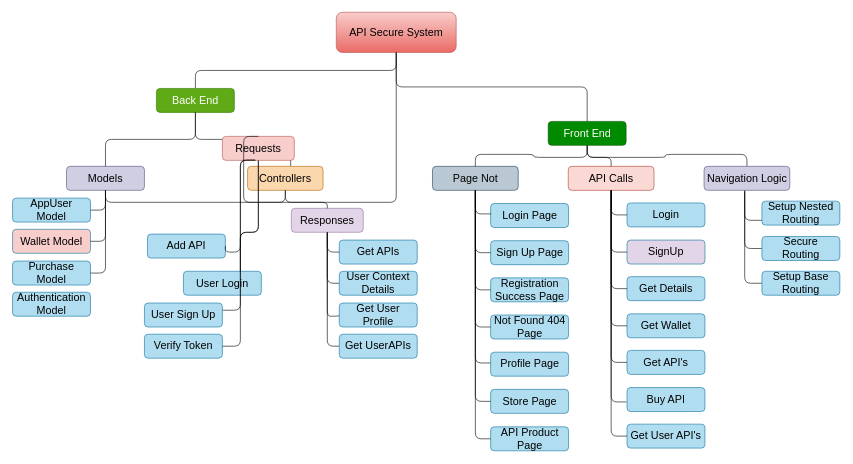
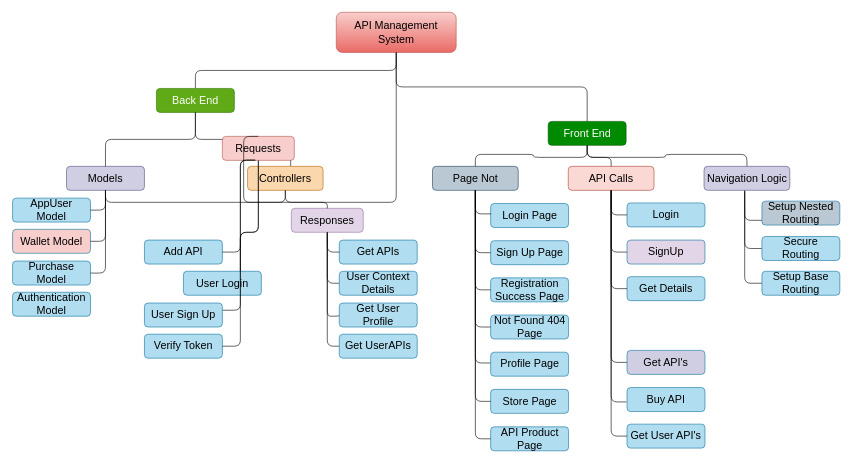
- <mxCell id="3" value="API Secure System" style="whiteSpace=wrap;html=1;rounded=1;fillColor=#f8cecc;strokeColor=#b85450;gradientColor=#ea6b66;fontStyle=0;spacing=4;verticalAlign=middle;fontSize=18;horizontal=1;labelBackgroundColor=none;labelBorderColor=none;" vertex="1" parent="2"><mxGeometry x="540" y="-27" width="200" height="67" as="geometry" /></mxCell>
+ <mxCell id="3" value="API Management System" style="whiteSpace=wrap;html=1;rounded=1;fillColor=#f8cecc;strokeColor=#b85450;gradientColor=#ea6b66;fontStyle=0;spacing=4;verticalAlign=middle;fontSize=18;horizontal=1;labelBackgroundColor=none;labelBorderColor=none;" vertex="1" parent="2"><mxGeometry x="540" y="-27" width="200" height="67" as="geometry" /></mxCell>
- <mxCell id="49" value="Setup Nested Routing" style="whiteSpace=wrap;html=1;fillColor=#b1ddf0;strokeColor=#10739e;rounded=1;fontStyle=0;spacing=4;verticalAlign=middle;fontSize=18;horizontal=1;labelBackgroundColor=none;labelBorderColor=none;" vertex="1" parent="40"><mxGeometry x="549.5" y="188" width="130" height="40" as="geometry" /></mxCell>
+ <mxCell id="49" value="Setup Nested Routing" style="whiteSpace=wrap;html=1;fillColor=#bac8d3;strokeColor=#10739e;rounded=1;fontStyle=0;spacing=4;verticalAlign=middle;fontSize=18;horizontal=1;labelBackgroundColor=none;labelBorderColor=none;" vertex="1" parent="40"><mxGeometry x="549.5" y="188" width="130" height="40" as="geometry" /></mxCell>
- <mxCell id="20" value="&lt;div style=&quot;font-size: 18px;&quot;&gt;Add API&lt;/div&gt;" style="whiteSpace=wrap;html=1;fillColor=#b1ddf0;strokeColor=#10739e;rounded=1;fontStyle=0;spacing=4;verticalAlign=middle;fontSize=18;horizontal=1;labelBackgroundColor=none;labelBorderColor=none;" vertex="1" parent="6"><mxGeometry x="225" y="243" width="130" height="40" as="geometry" /></mxCell>
+ <mxCell id="20" value="&lt;div style=&quot;font-size: 18px;&quot;&gt;Add API&lt;/div&gt;" style="whiteSpace=wrap;html=1;fillColor=#b1ddf0;strokeColor=#10739e;rounded=1;fontStyle=0;spacing=4;verticalAlign=middle;fontSize=18;horizontal=1;labelBackgroundColor=none;labelBorderColor=none;" vertex="1" parent="6"><mxGeometry x="220" y="253" width="130" height="40" as="geometry" /></mxCell>
- <mxCell id="57" style="edgeStyle=orthogonalEdgeStyle;orthogonalLoop=1;jettySize=auto;html=1;exitX=0.5;exitY=1;exitDx=0;exitDy=0;entryX=0;entryY=0.5;entryDx=0;entryDy=0;endArrow=none;endFill=0;fontStyle=0;spacing=4;verticalAlign=middle;fontSize=18;horizontal=1;labelBackgroundColor=none;labelBorderColor=none;" edge="1" parent="40" source="46" target="56"><mxGeometry relative="1" as="geometry" /></mxCell>
- <mxCell id="56" value="Get Wallet" style="whiteSpace=wrap;html=1;fillColor=#b1ddf0;strokeColor=#10739e;rounded=1;fontStyle=0;spacing=4;verticalAlign=middle;fontSize=18;horizontal=1;labelBackgroundColor=none;labelBorderColor=none;" vertex="1" parent="40"><mxGeometry x="324.5" y="376" width="130" height="40" as="geometry" /></mxCell>
- <mxCell id="66" value="Get API's" style="whiteSpace=wrap;html=1;fillColor=#b1ddf0;strokeColor=#10739e;rounded=1;fontStyle=0;spacing=4;verticalAlign=middle;fontSize=18;horizontal=1;labelBackgroundColor=none;labelBorderColor=none;" vertex="1" parent="40"><mxGeometry x="324.5" y="437" width="130" height="40" as="geometry" /></mxCell>
+ <mxCell id="66" value="Get API's" style="whiteSpace=wrap;html=1;fillColor=#d0cee2;strokeColor=#10739e;rounded=1;fontStyle=0;spacing=4;verticalAlign=middle;fontSize=18;horizontal=1;labelBackgroundColor=none;labelBorderColor=none;" vertex="1" parent="40"><mxGeometry x="324.5" y="437" width="130" height="40" as="geometry" /></mxCell>
